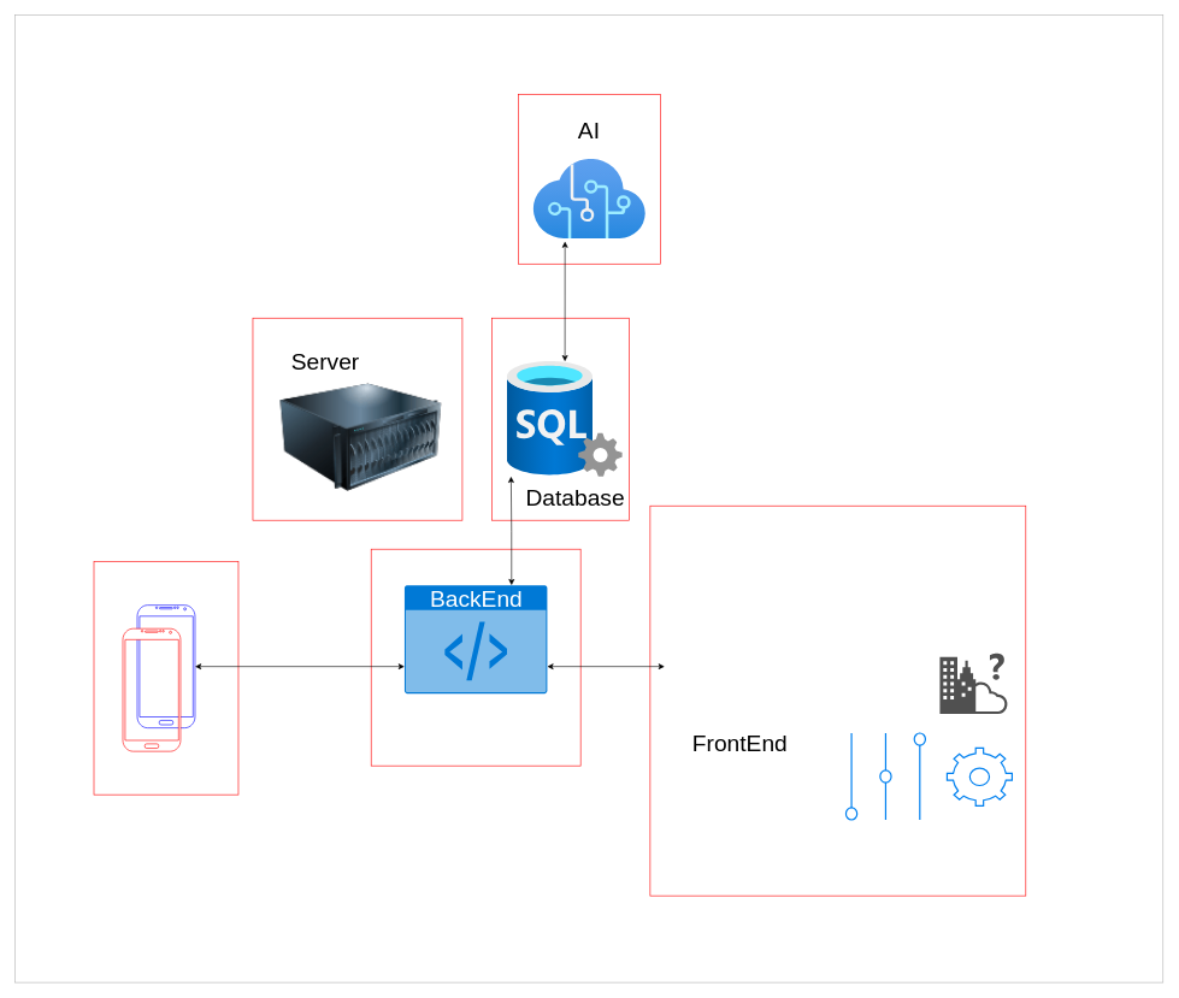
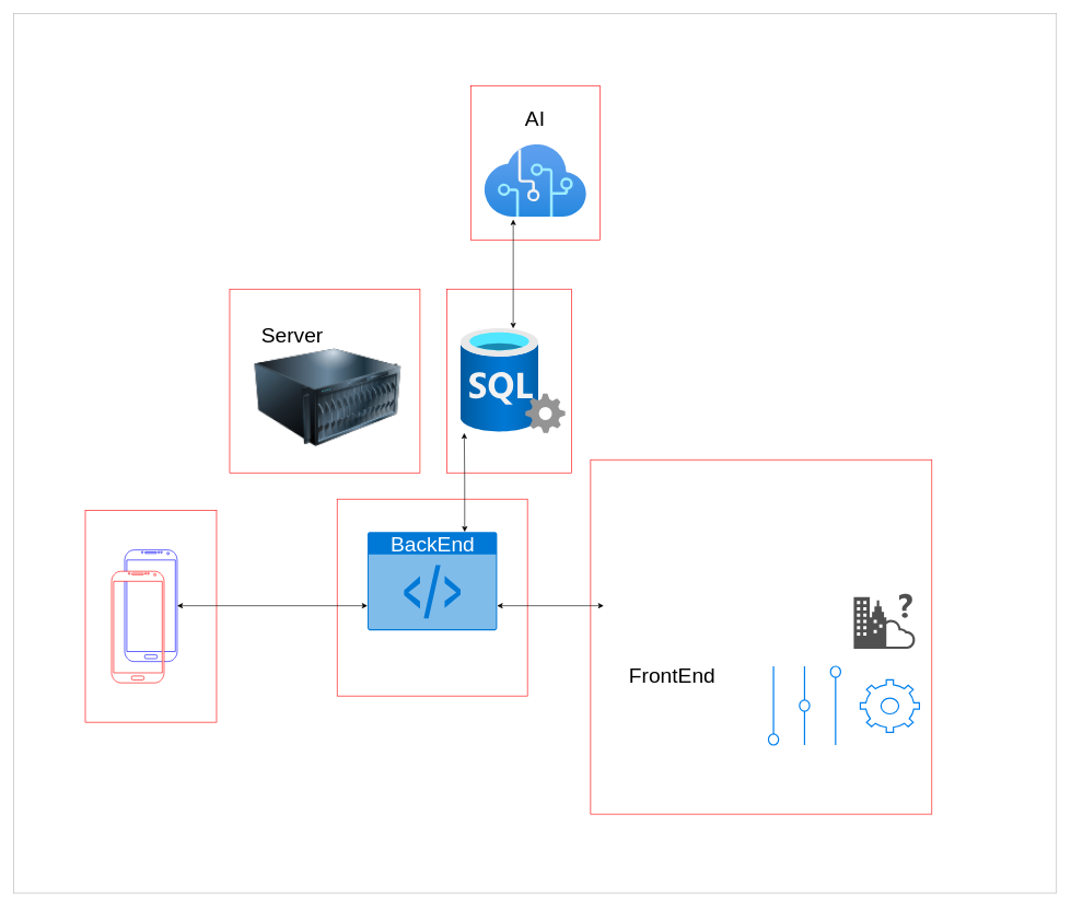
- <mxCell id="29" value="&lt;font style=&quot;font-size: 32px&quot;&gt;Server&lt;/font&gt;" style="text;html=1;align=center;verticalAlign=middle;resizable=0;points=[];autosize=1;" vertex="1" parent="1"><mxGeometry x="394" y="490" width="110" height="20" as="geometry" /></mxCell>
+ <mxCell id="29" value="&lt;font style=&quot;font-size: 32px&quot;&gt;Server&lt;/font&gt;" style="text;html=1;align=center;verticalAlign=middle;resizable=0;points=[];autosize=1;" vertex="1" parent="1"><mxGeometry x="389" y="500" width="110" height="20" as="geometry" /></mxCell>
- <mxCell id="30" value="&lt;font style=&quot;font-size: 32px&quot;&gt;Database&lt;/font&gt;" style="text;html=1;align=center;verticalAlign=middle;resizable=0;points=[];autosize=1;" vertex="1" parent="1"><mxGeometry x="720" y="680" width="150" height="20" as="geometry" /></mxCell>
